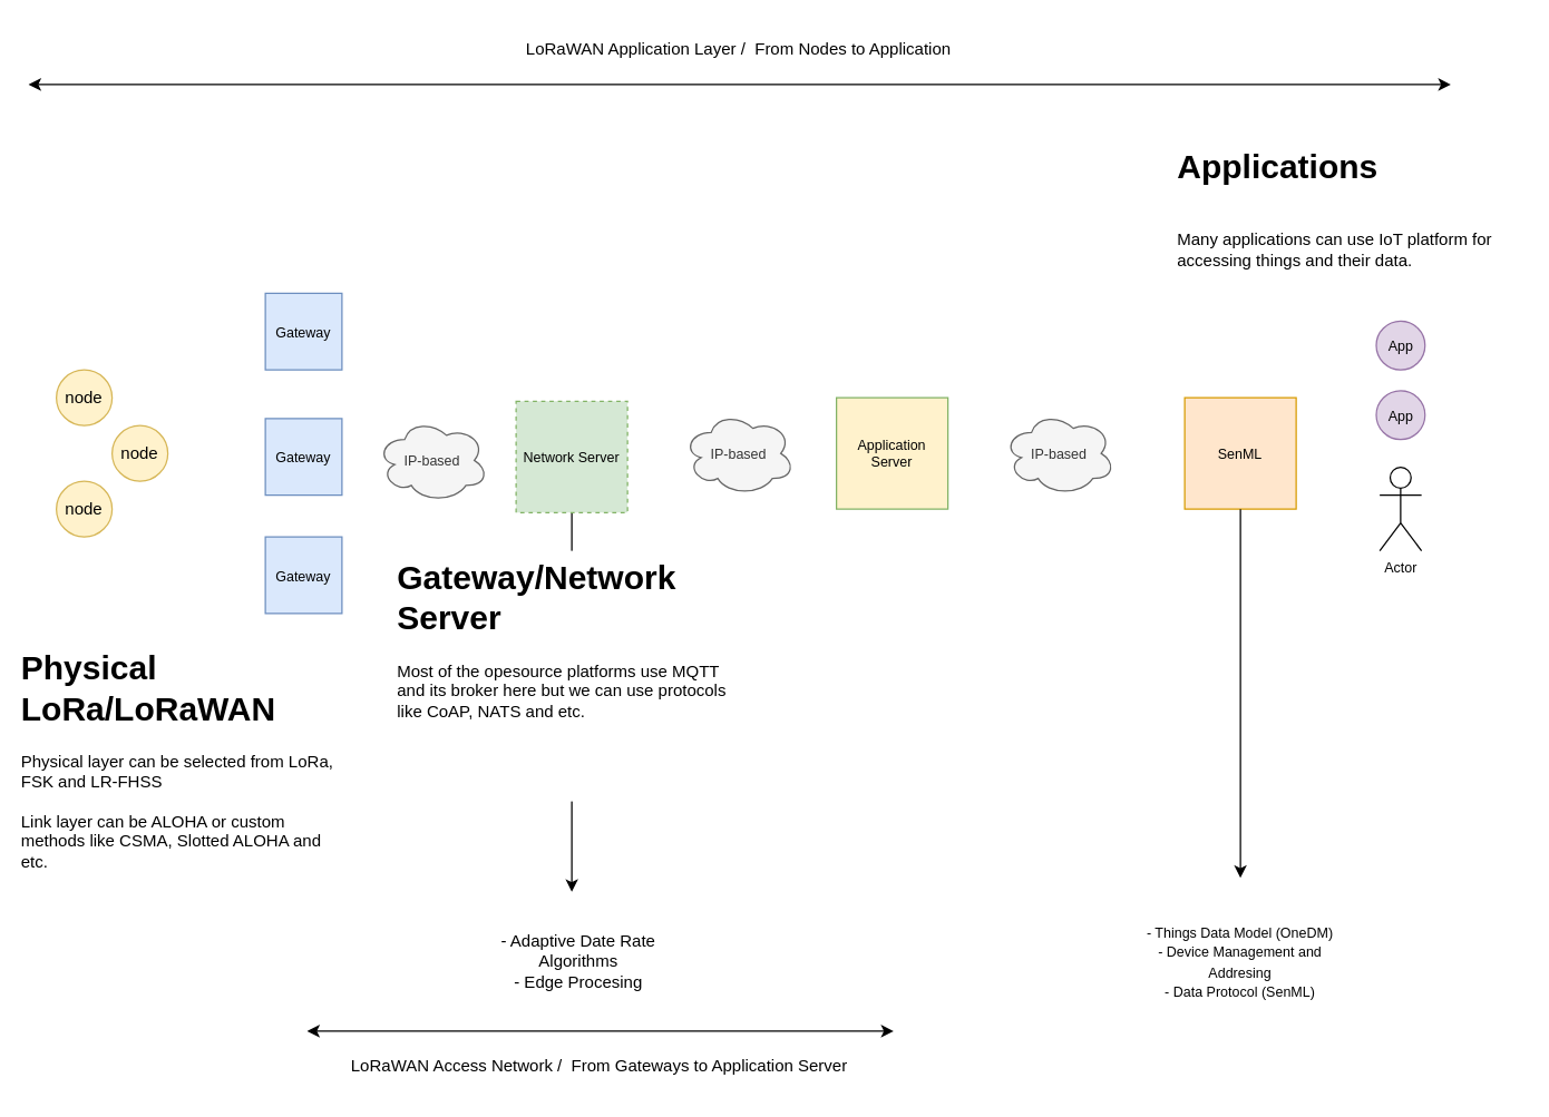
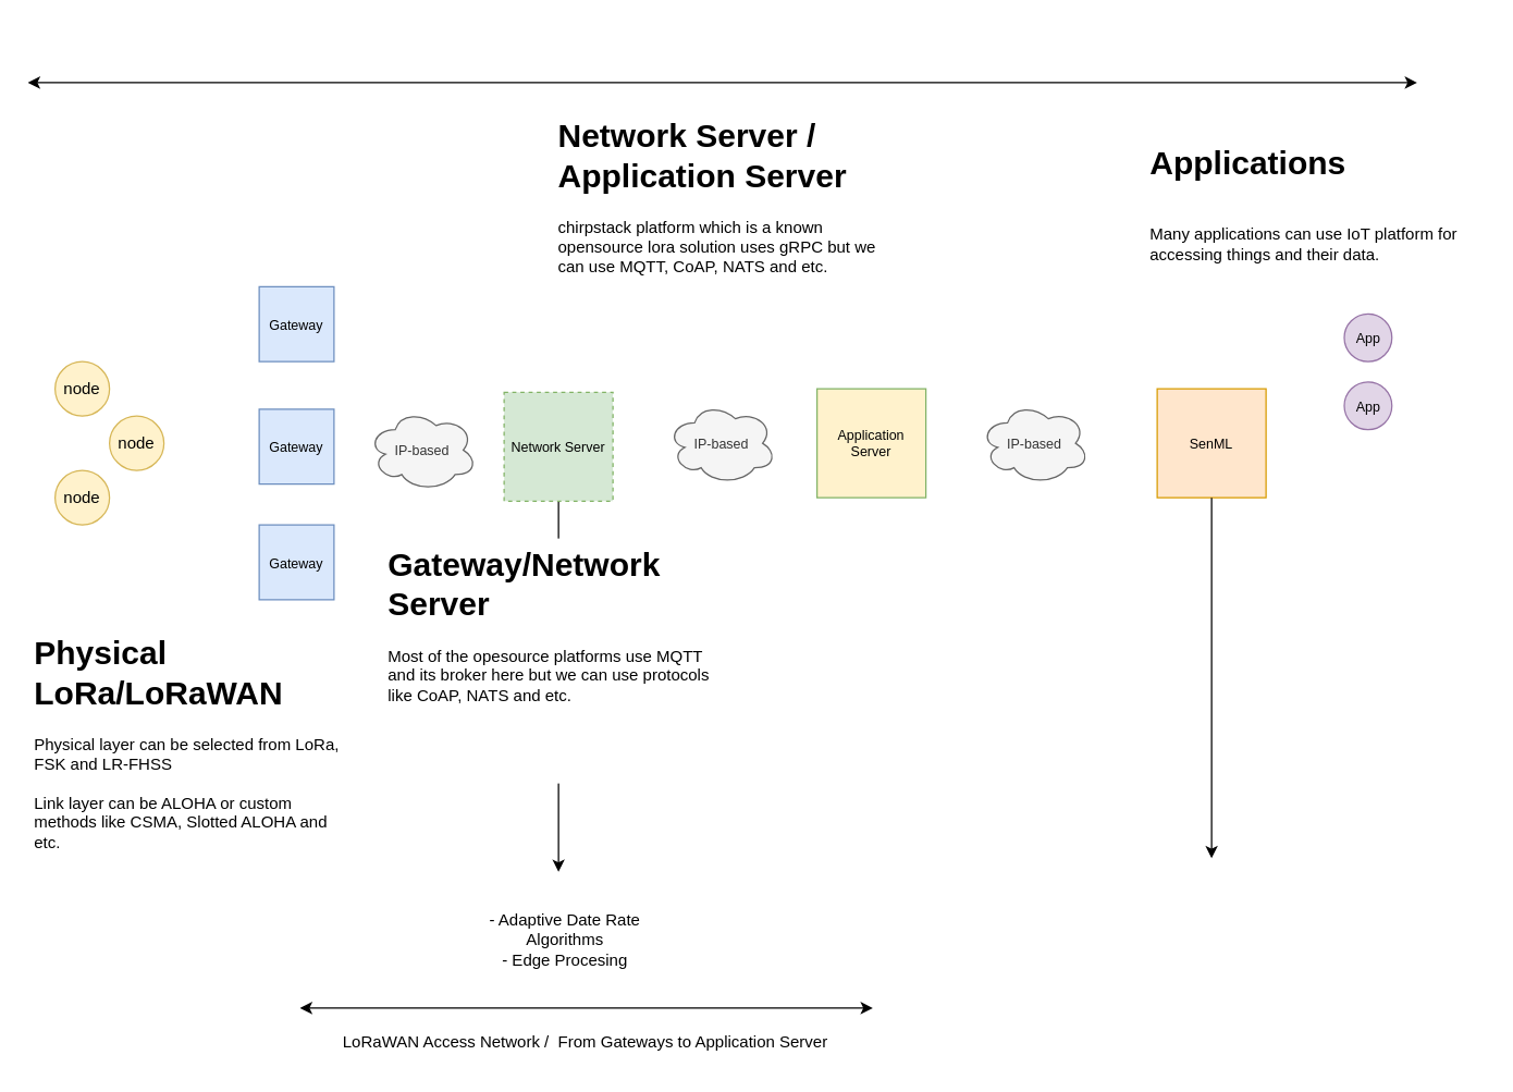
- <mxCell id="28" value="LoRaWAN Application Layer /&amp;nbsp; From Nodes to Application" style="text;html=1;strokeColor=none;fillColor=none;align=center;verticalAlign=middle;whiteSpace=wrap;rounded=0;" vertex="1" parent="1"><mxGeometry x="355" y="20" width="350" height="30" as="geometry" /></mxCell>
+ <mxCell id="19" value="&lt;h1&gt;&lt;span&gt;Network Server / Application Server&lt;br&gt;&lt;/span&gt;&lt;/h1&gt;&lt;div&gt;chirpstack platform which is a known opensource lora solution uses gRPC but we can use MQTT, CoAP, NATS and etc.&lt;br&gt;&lt;/div&gt;" style="text;html=1;strokeColor=none;fillColor=default;spacing=5;spacingTop=-20;whiteSpace=wrap;overflow=hidden;rounded=0;" parent="1" vertex="1"><mxGeometry x="405" y="80" width="250" height="180" as="geometry" /></mxCell>
- <mxCell id="15" value="Actor" style="shape=umlActor;verticalLabelPosition=bottom;verticalAlign=top;html=1;outlineConnect=0;fontSize=10;" parent="1" vertex="1"><mxGeometry x="990" y="335" width="30" height="60" as="geometry" /></mxCell>
- <mxCell id="18" value="&lt;h1&gt;Physical LoRa/LoRaWAN&lt;/h1&gt;&lt;p&gt;Physical layer can be selected from LoRa, FSK and LR-FHSS&lt;br&gt;&lt;br&gt;Link layer can be ALOHA or custom methods like CSMA, Slotted ALOHA and etc.&lt;/p&gt;" style="text;html=1;strokeColor=none;fillColor=default;spacing=5;spacingTop=-20;whiteSpace=wrap;overflow=hidden;rounded=0;" parent="1" vertex="1"><mxGeometry x="10" y="460" width="240" height="180" as="geometry" /></mxCell>
+ <mxCell id="18" value="&lt;h1&gt;Physical LoRa/LoRaWAN&lt;/h1&gt;&lt;p&gt;Physical layer can be selected from LoRa, FSK and LR-FHSS&lt;br&gt;&lt;br&gt;Link layer can be ALOHA or custom methods like CSMA, Slotted ALOHA and etc.&lt;/p&gt;" style="text;html=1;strokeColor=none;fillColor=default;spacing=5;spacingTop=-20;whiteSpace=wrap;overflow=hidden;rounded=0;" parent="1" vertex="1"><mxGeometry x="20" y="460" width="240" height="180" as="geometry" /></mxCell>
- <mxCell id="25" value="&lt;font style=&quot;font-size: 10px&quot;&gt;- Things Data Model (OneDM)&lt;br&gt;- Device Management and Addresing&lt;br&gt;- Data Protocol (SenML)&lt;/font&gt;" style="text;html=1;strokeColor=none;fillColor=default;align=center;verticalAlign=middle;whiteSpace=wrap;rounded=0;fontFamily=Helvetica;fontSize=12;" parent="1" vertex="1"><mxGeometry x="815" y="650" width="150" height="80" as="geometry" /></mxCell>
